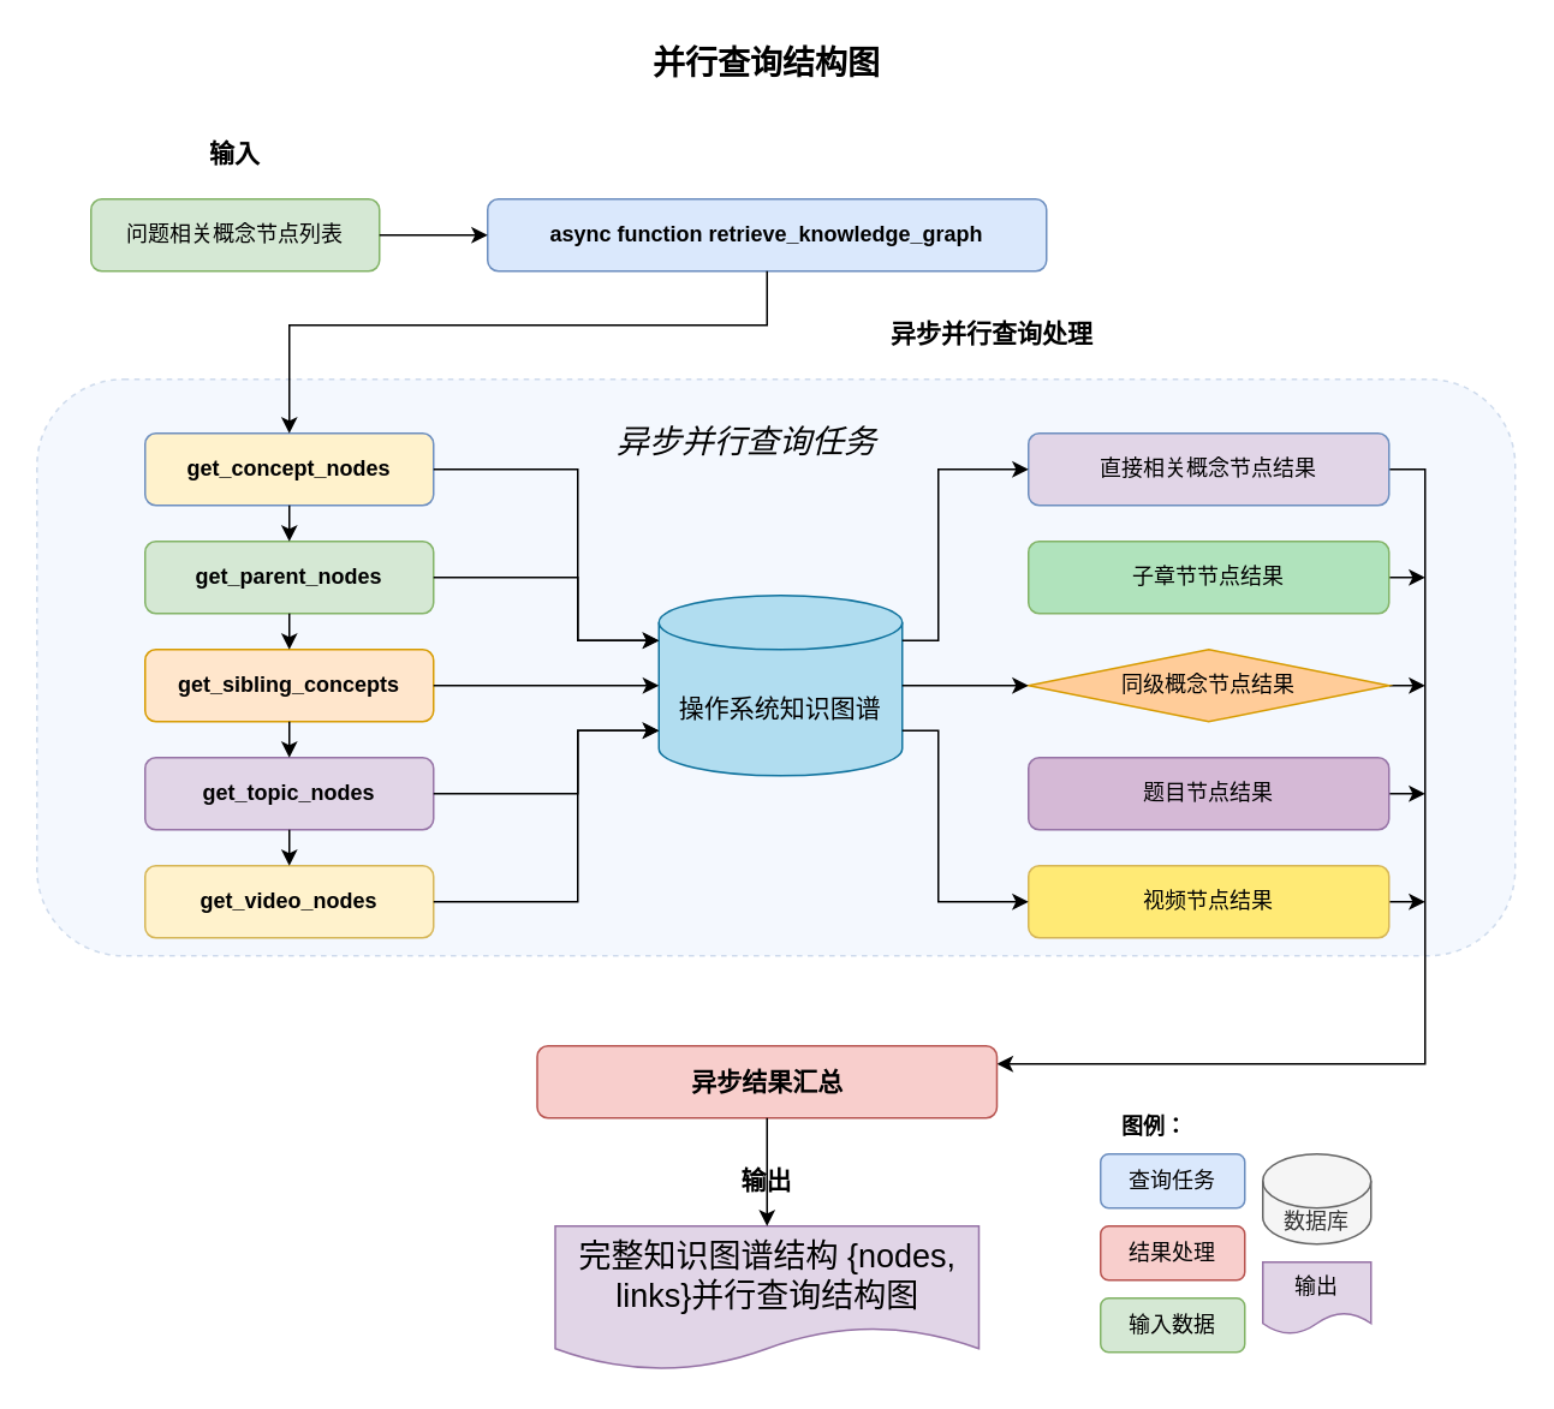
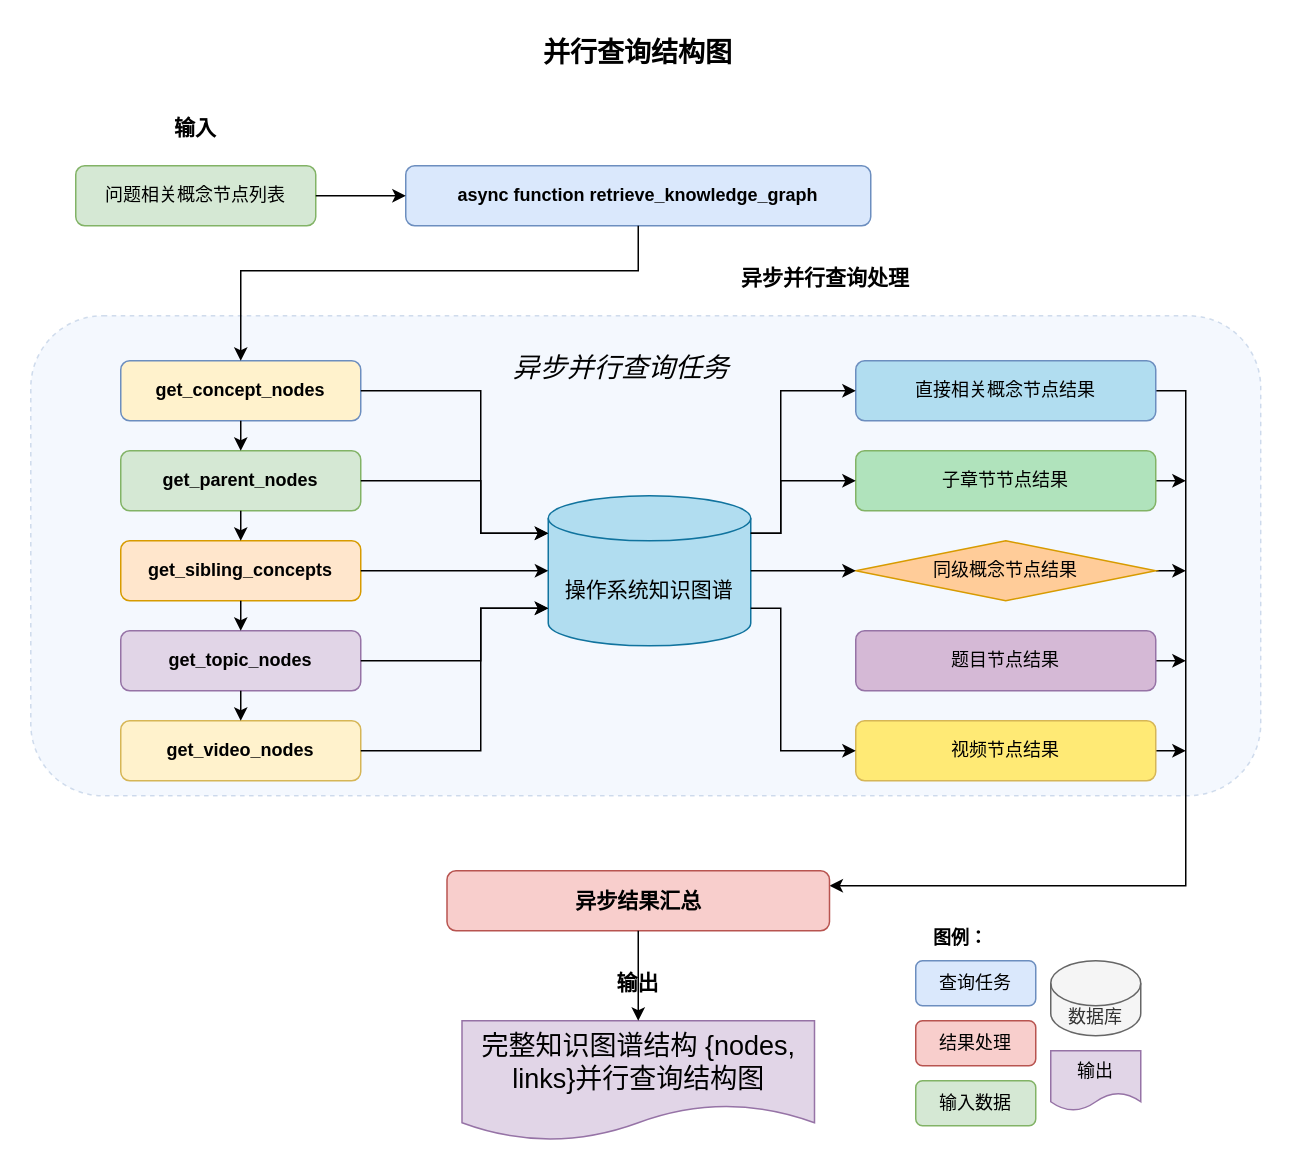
- <mxCell id="21" value="直接相关概念节点结果" style="rounded=1;whiteSpace=wrap;html=1;fillColor=#e1d5e7;strokeColor=#6c8ebf;" vertex="1" parent="1"><mxGeometry x="570" y="240" width="200" height="40" as="geometry" /></mxCell>
+ <mxCell id="21" value="直接相关概念节点结果" style="rounded=1;whiteSpace=wrap;html=1;fillColor=#b1ddf0;strokeColor=#6c8ebf;" vertex="1" parent="1"><mxGeometry x="570" y="240" width="200" height="40" as="geometry" /></mxCell>
+ <mxCell id="31" value="" style="endArrow=classic;html=1;rounded=0;exitX=1;exitY=0.25;exitDx=0;exitDy=0;entryX=0;entryY=0.5;entryDx=0;entryDy=0;" edge="1" parent="1" source="14" target="23"><mxGeometry width="50" height="50" relative="1" as="geometry"><mxPoint x="485" y="350" as="sourcePoint" /><mxPoint x="570" y="260" as="targetPoint" /><Array as="points"><mxPoint x="520" y="355" /><mxPoint x="520" y="320" /></Array></mxGeometry></mxCell>
